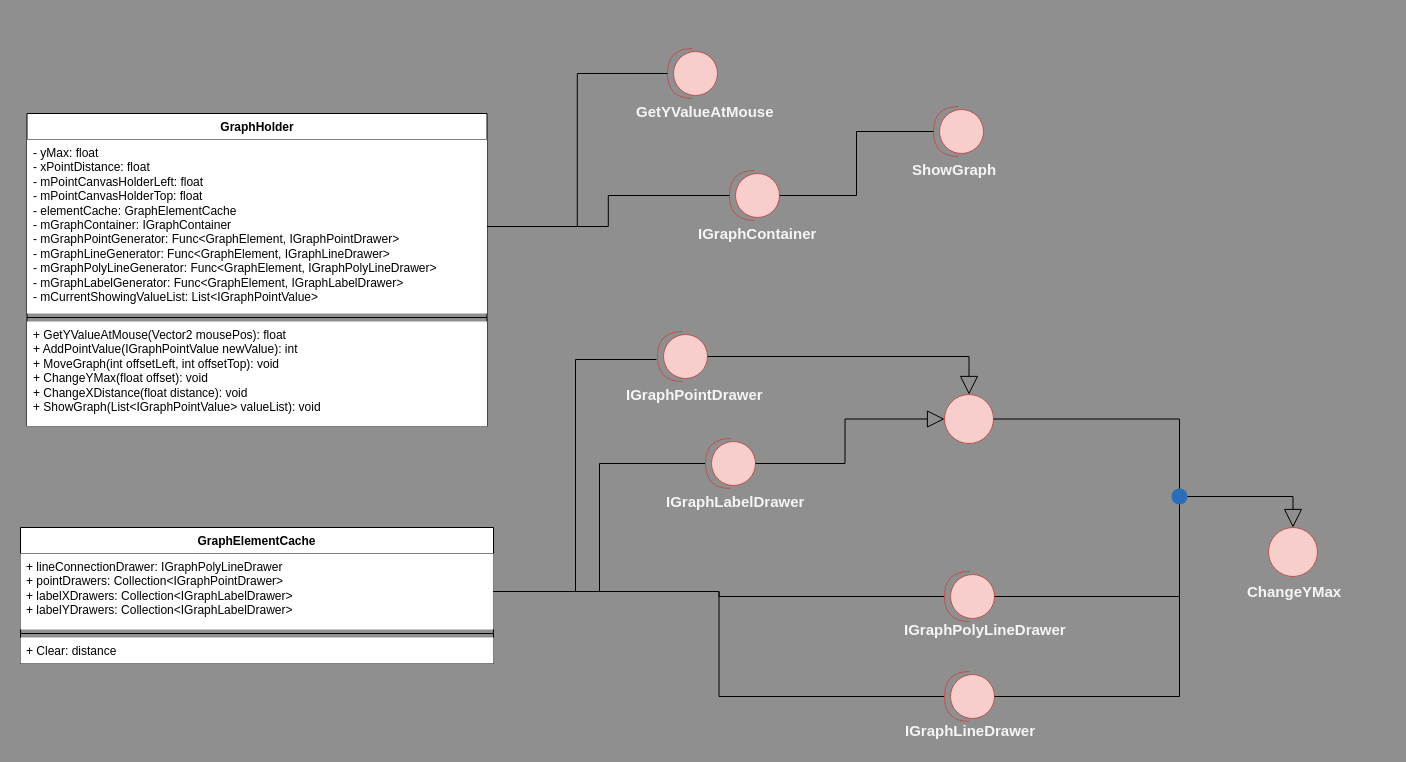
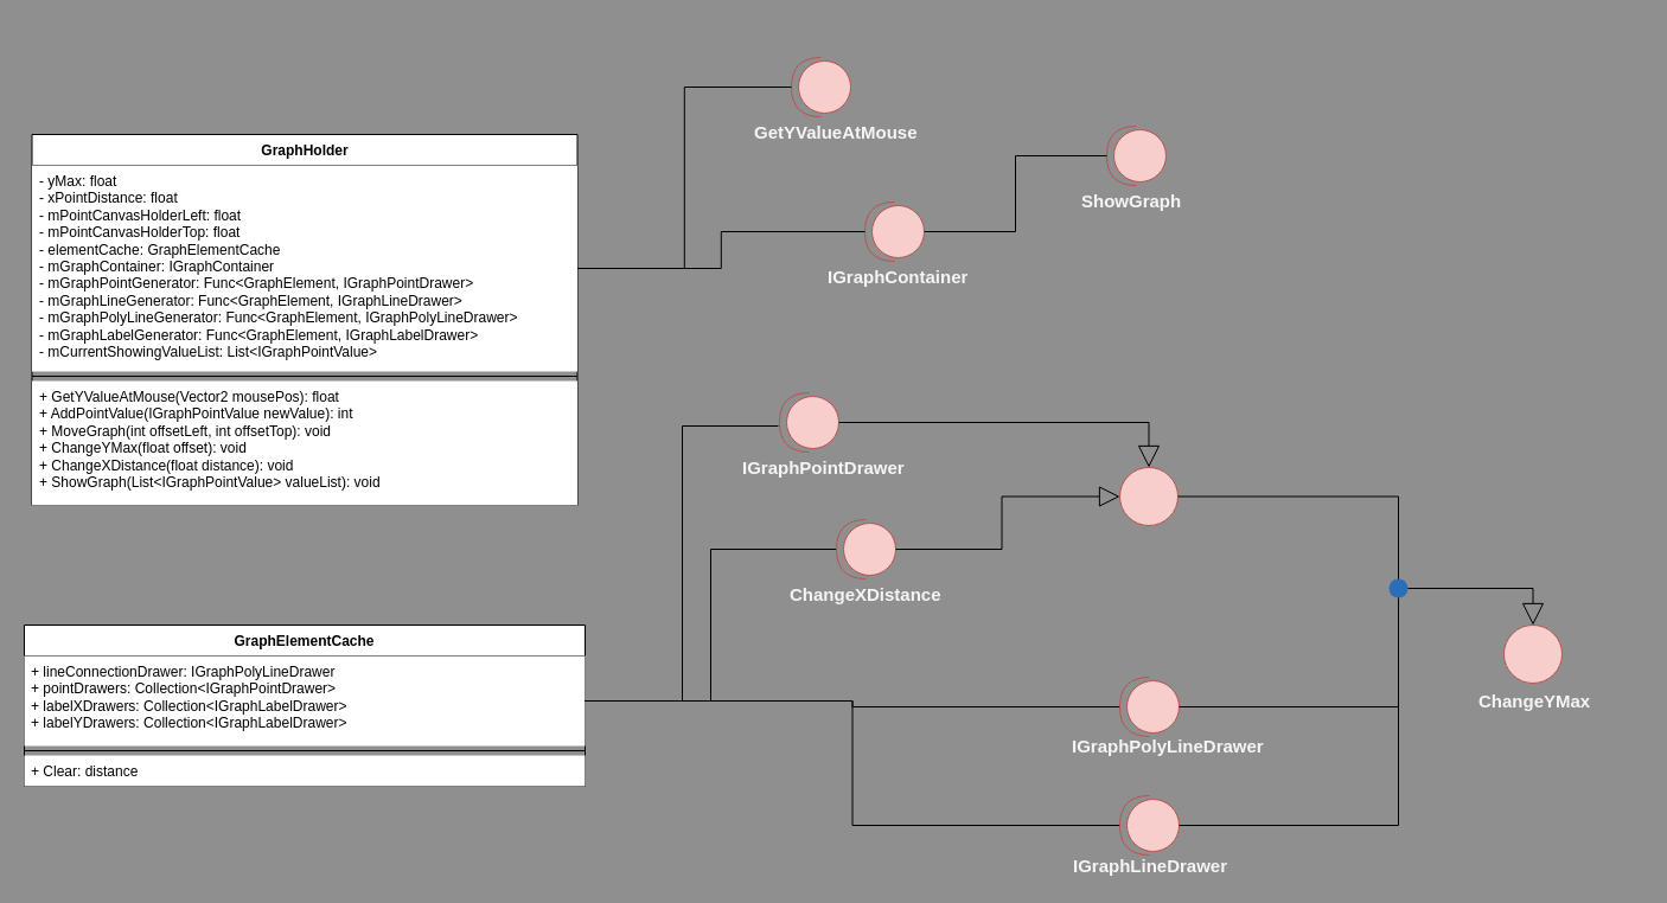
- <mxCell id="17" value="&lt;span style=&quot;font-family: Helvetica; font-size: 15px; font-style: normal; font-variant-ligatures: normal; font-variant-caps: normal; letter-spacing: normal; orphans: 2; text-align: left; text-indent: 0px; text-transform: none; widows: 2; word-spacing: 0px; -webkit-text-stroke-width: 0px; white-space: normal; text-decoration-thickness: initial; text-decoration-style: initial; text-decoration-color: initial; float: none; display: inline !important;&quot;&gt;IGraphLabelDrawer&lt;/span&gt;" style="text;whiteSpace=wrap;html=1;fontStyle=1;fontSize=15;labelBackgroundColor=none;labelBorderColor=none;textShadow=0;fontColor=#F5F5F5;" parent="14" vertex="1"><mxGeometry x="14" y="76" width="139" height="25" as="geometry" /></mxCell>
+ <mxCell id="17" value="&lt;span style=&quot;font-family: Helvetica; font-size: 15px; font-style: normal; font-variant-ligatures: normal; font-variant-caps: normal; letter-spacing: normal; orphans: 2; text-align: left; text-indent: 0px; text-transform: none; widows: 2; word-spacing: 0px; -webkit-text-stroke-width: 0px; white-space: normal; text-decoration-thickness: initial; text-decoration-style: initial; text-decoration-color: initial; float: none; display: inline !important;&quot;&gt;ChangeXDistance&lt;/span&gt;" style="text;whiteSpace=wrap;html=1;fontStyle=1;fontSize=15;labelBackgroundColor=none;labelBorderColor=none;textShadow=0;fontColor=#F5F5F5;" parent="14" vertex="1"><mxGeometry x="14" y="76" width="139" height="25" as="geometry" /></mxCell>
